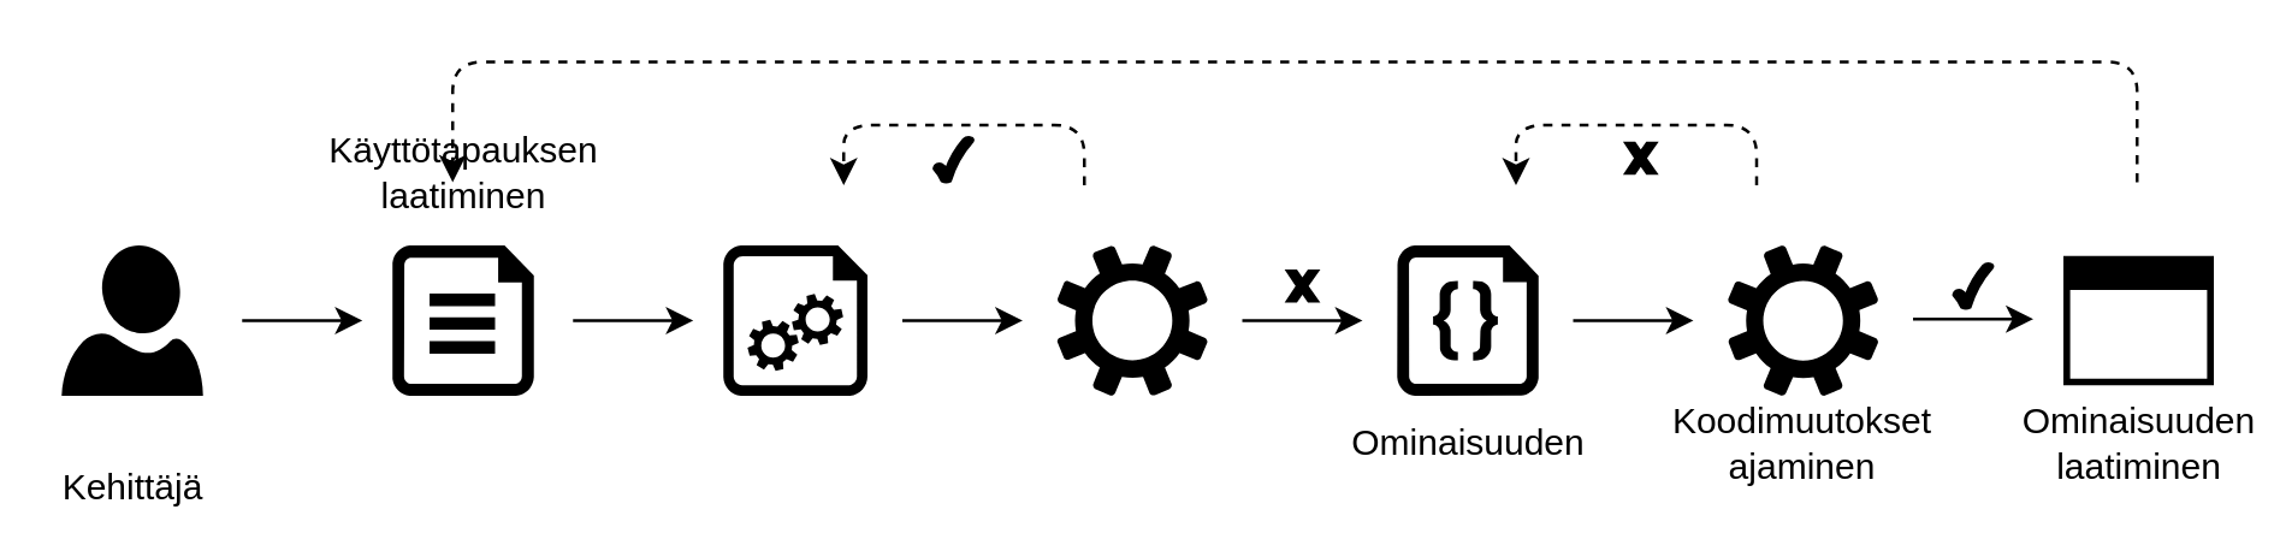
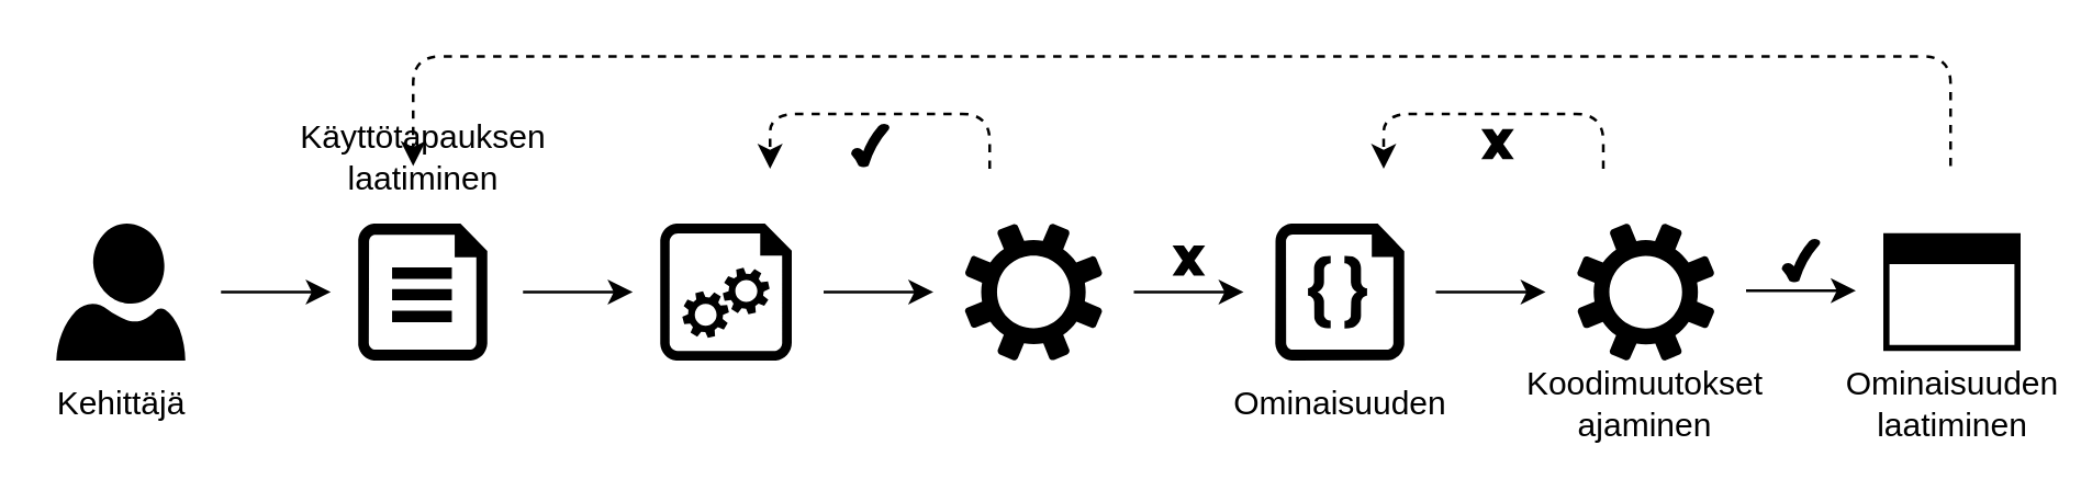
- <mxCell id="24" value="Kehittäjä" style="text;html=1;strokeColor=none;fillColor=none;align=center;verticalAlign=middle;whiteSpace=wrap;rounded=0;" parent="1" vertex="1"><mxGeometry x="23.5" y="152" width="40" height="20" as="geometry" /></mxCell>
+ <mxCell id="24" value="Kehittäjä" style="text;html=1;strokeColor=none;fillColor=none;align=center;verticalAlign=middle;whiteSpace=wrap;rounded=0;" parent="1" vertex="1"><mxGeometry x="23.5" y="137" width="40" height="20" as="geometry" /></mxCell>
